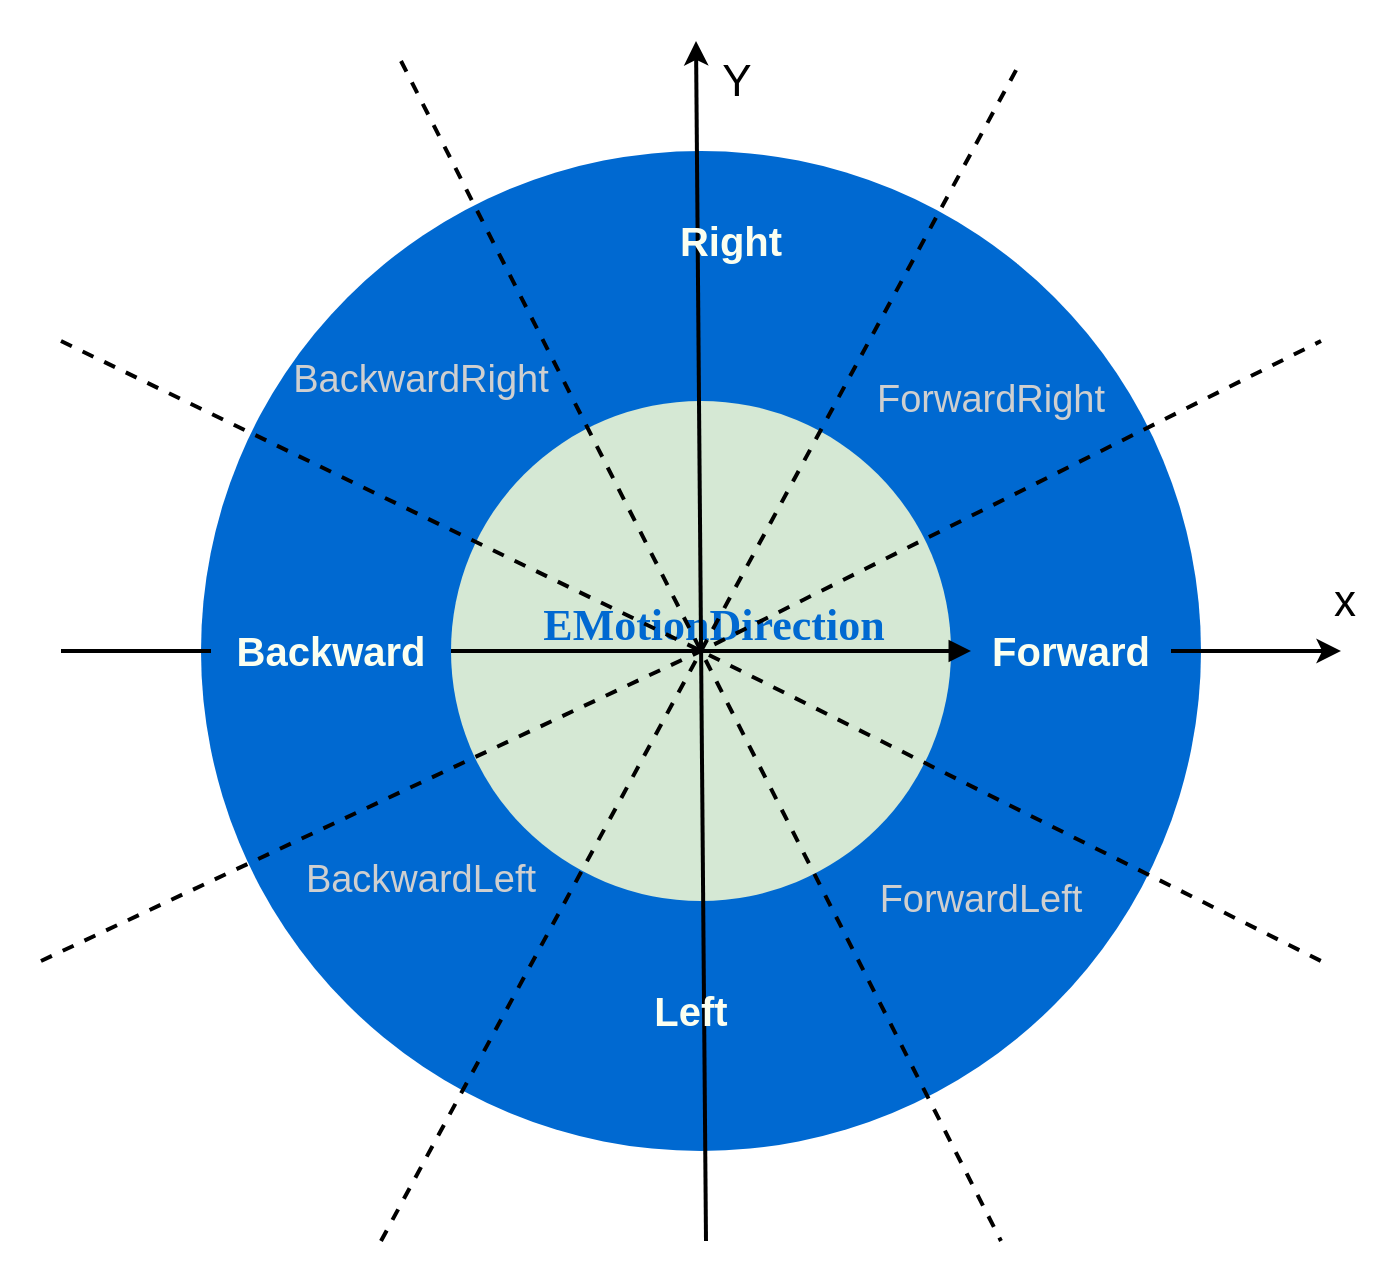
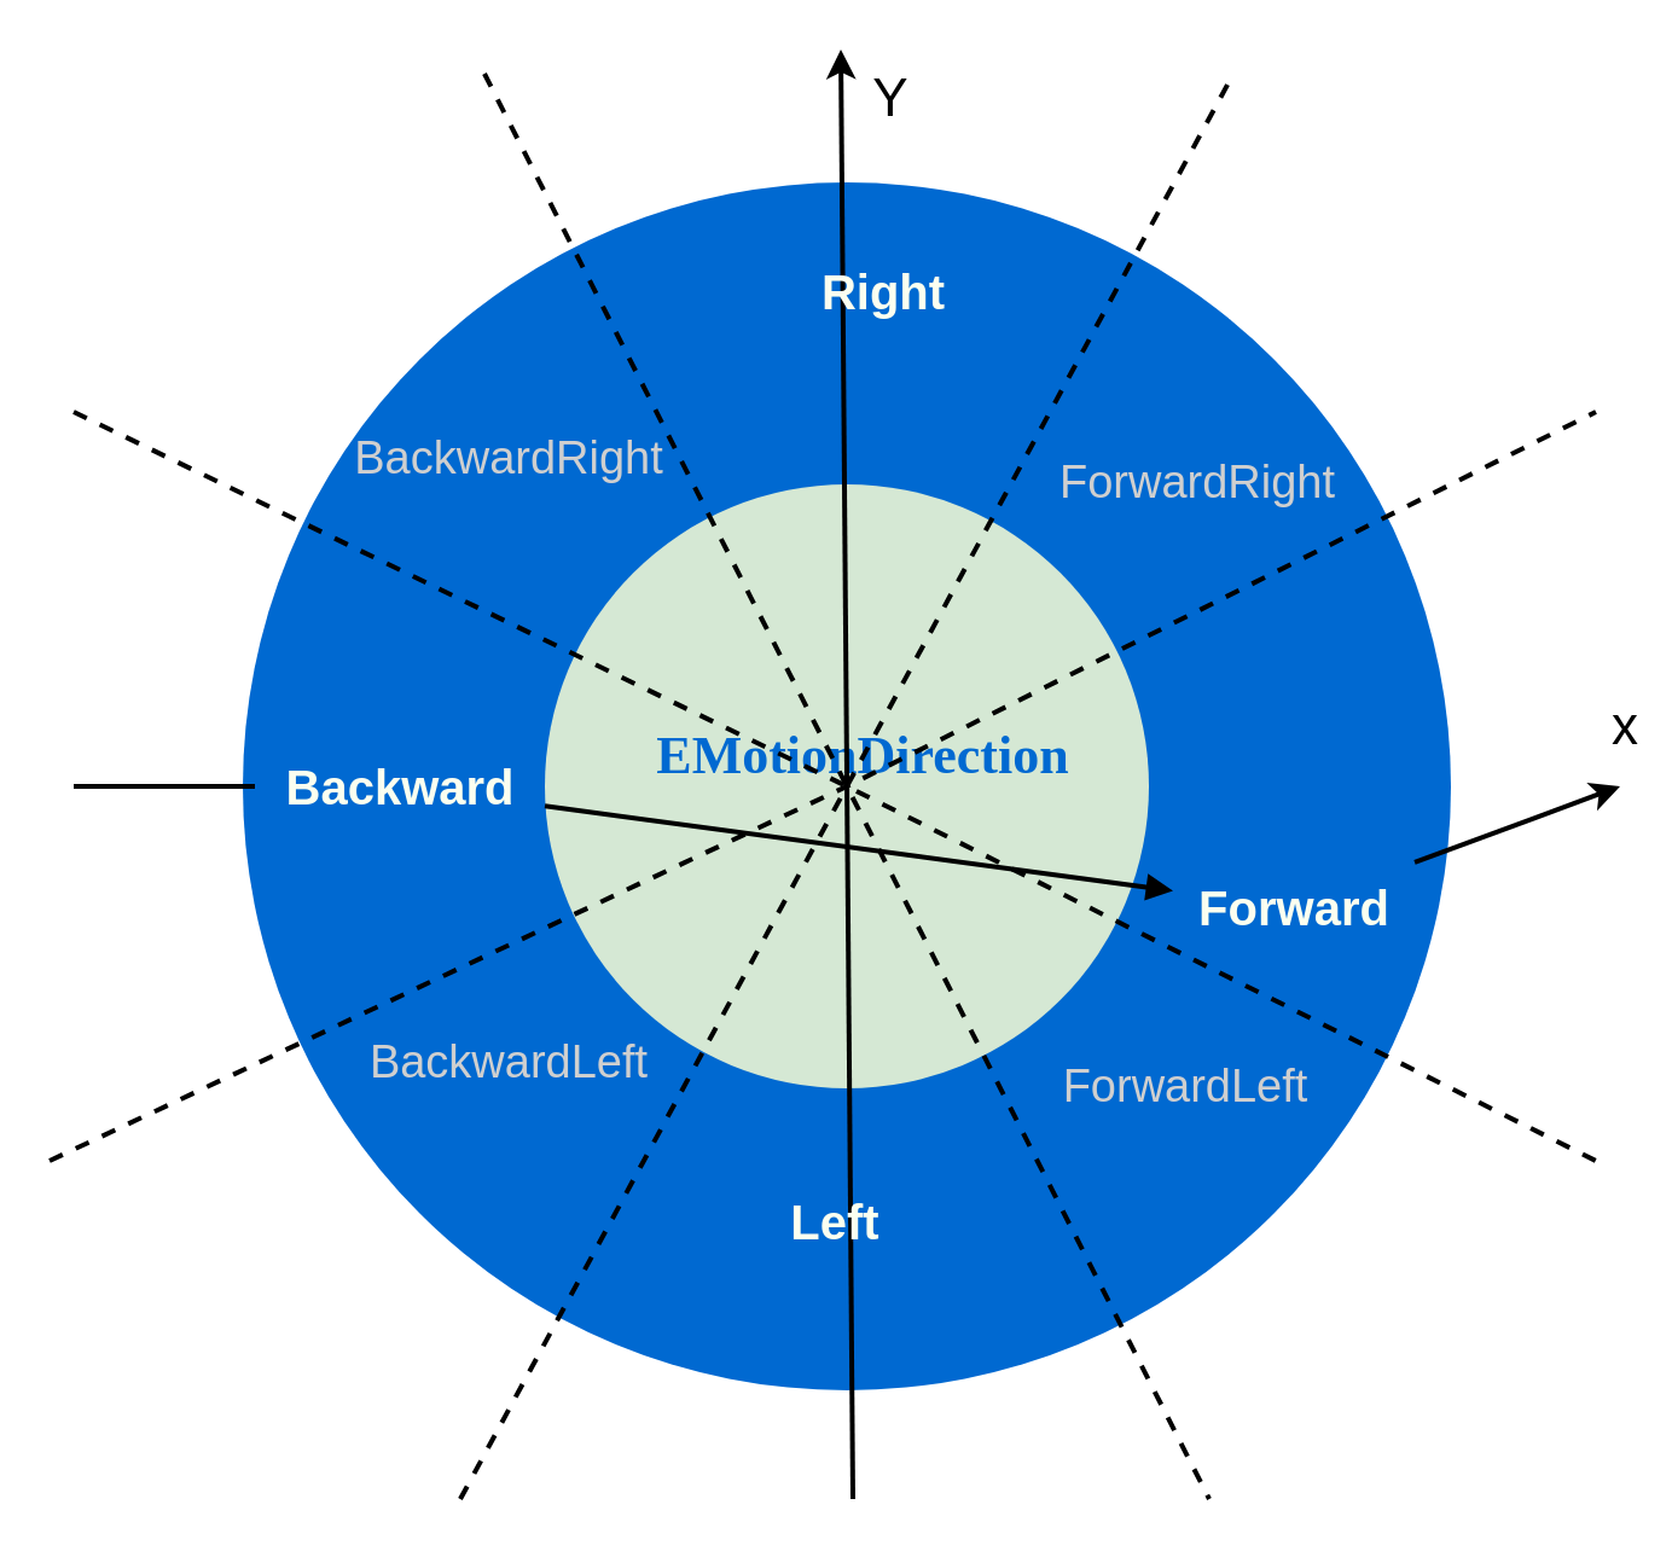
- <mxCell id="15" value="&lt;font style=&quot;font-size: 20px;&quot;&gt;Forward&lt;/font&gt;" style="text;html=1;align=center;verticalAlign=middle;resizable=0;points=[];autosize=1;fontSize=12;labelBackgroundColor=none;labelBorderColor=none;fontStyle=1;shadow=0;rounded=0;fontColor=#FBFFF0;" vertex="1" parent="1"><mxGeometry x="485" y="305" width="100" height="40" as="geometry" /></mxCell>
+ <mxCell id="15" value="&lt;font style=&quot;font-size: 20px;&quot;&gt;Forward&lt;/font&gt;" style="text;html=1;align=center;verticalAlign=middle;resizable=0;points=[];autosize=1;fontSize=12;labelBackgroundColor=none;labelBorderColor=none;fontStyle=1;shadow=0;rounded=0;fontColor=#FBFFF0;" vertex="1" parent="1"><mxGeometry x="485" y="355" width="100" height="40" as="geometry" /></mxCell>
